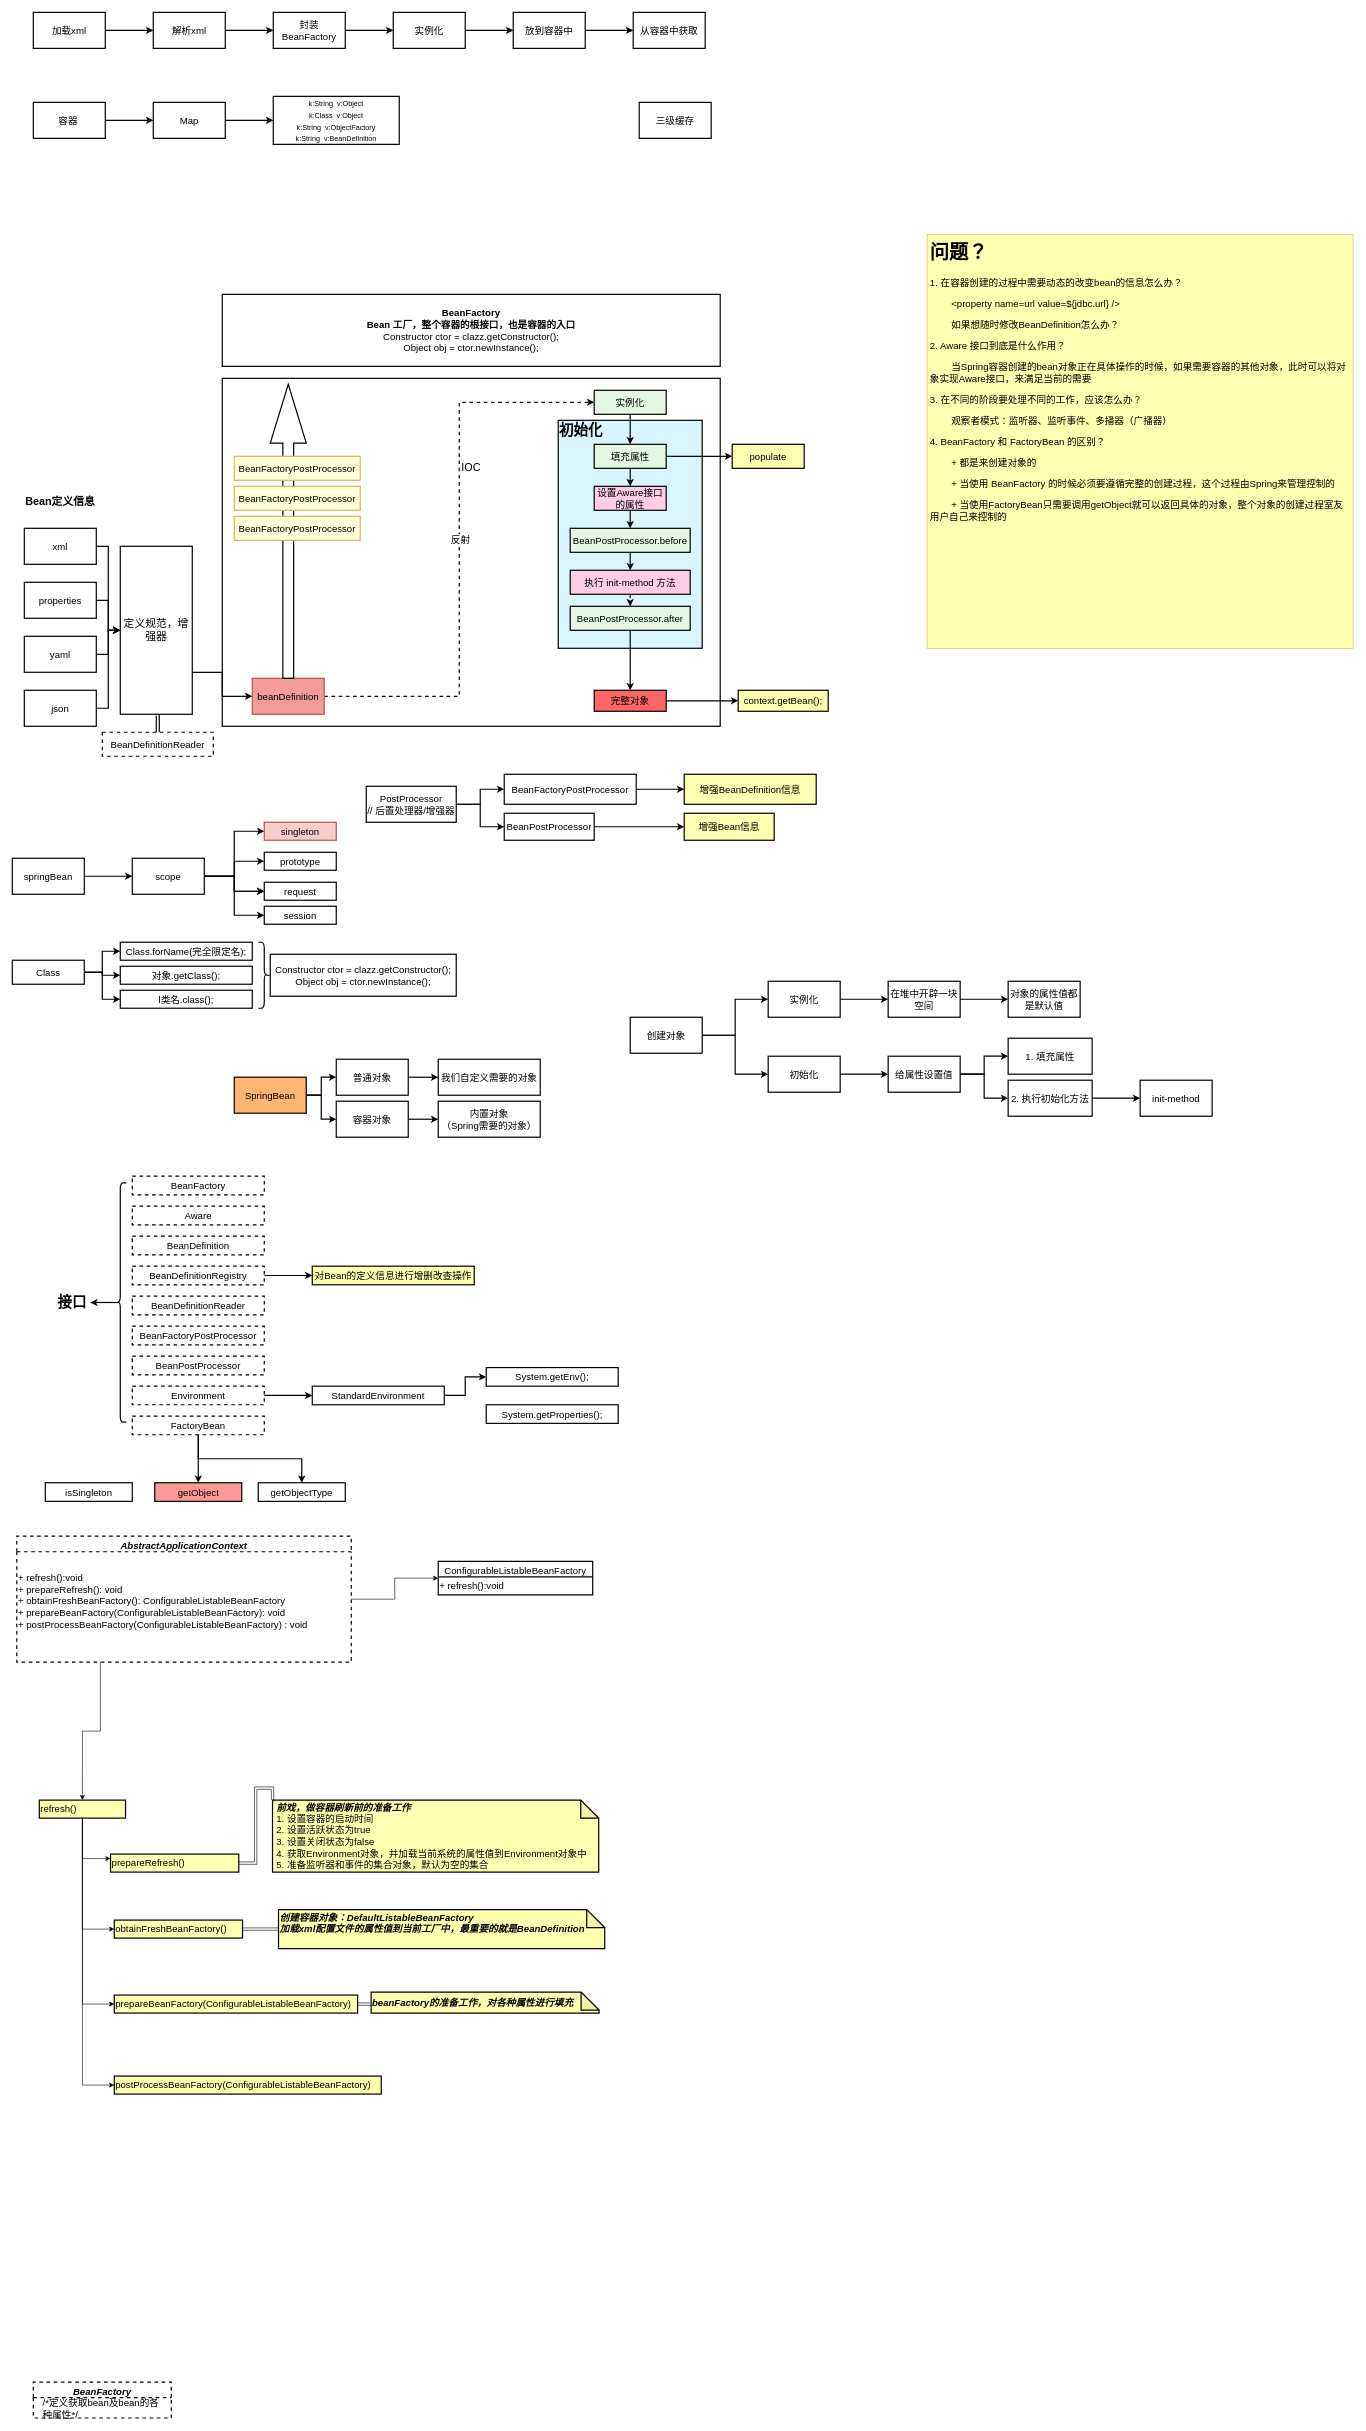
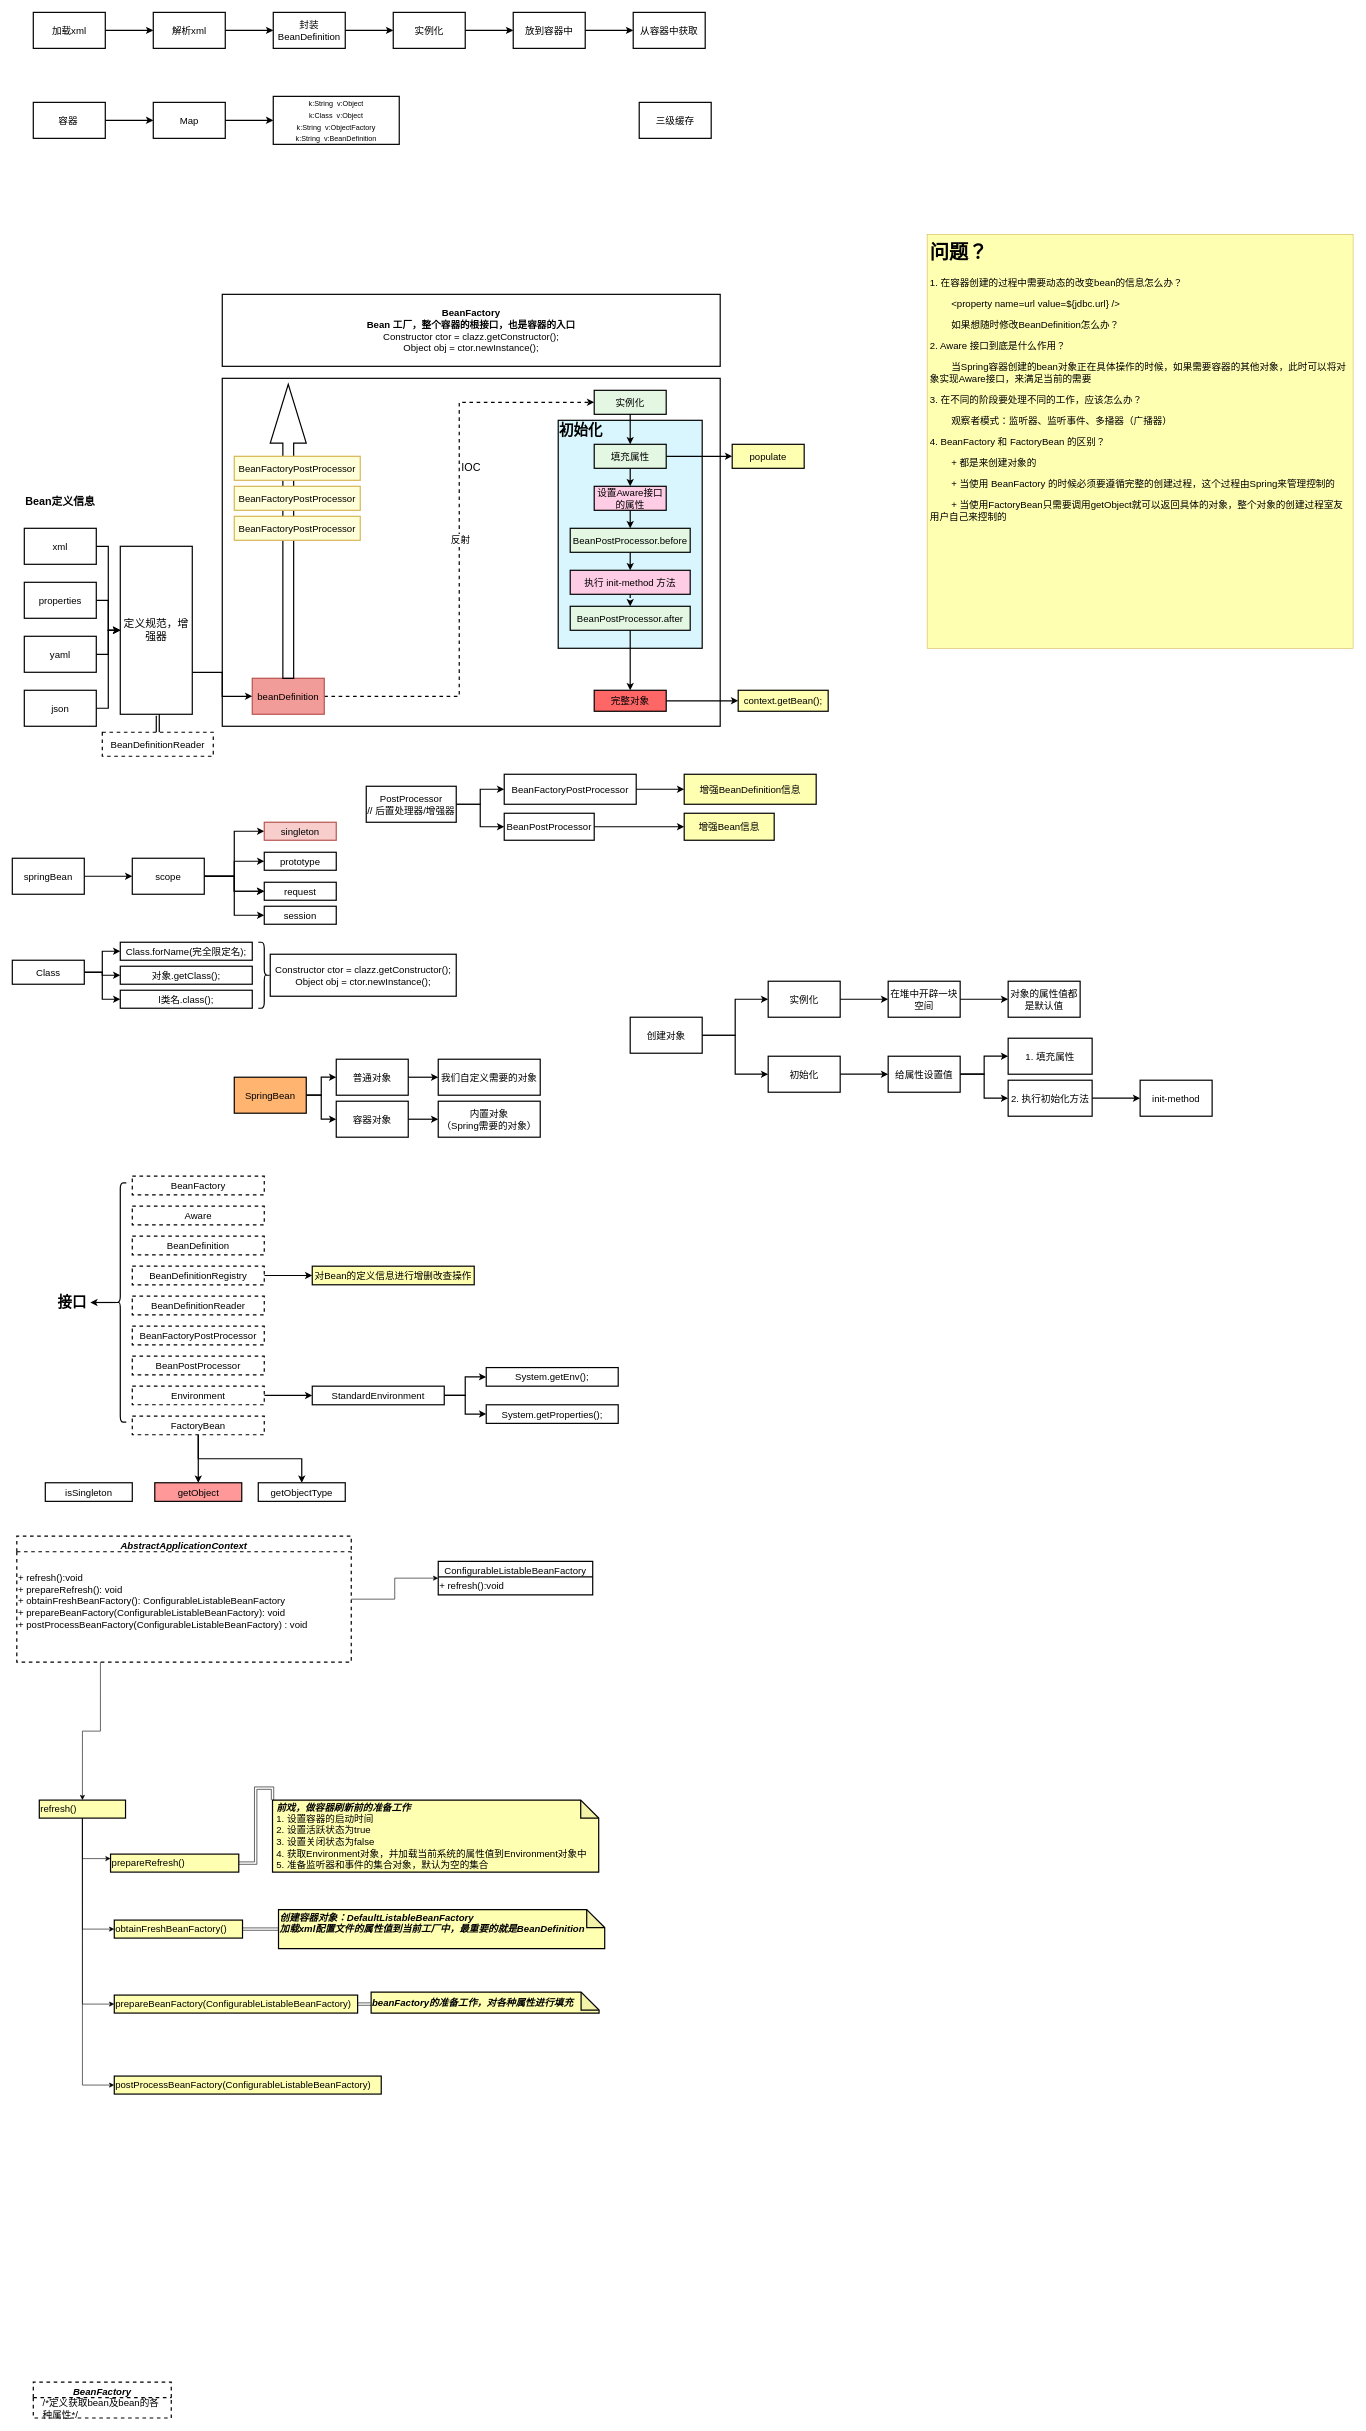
- <mxCell id="7" value="&lt;font style=&quot;font-size: 16px&quot;&gt;封装&lt;br&gt;BeanFactory&lt;/font&gt;" style="whiteSpace=wrap;html=1;rounded=0;strokeWidth=2;" parent="1" vertex="1"><mxGeometry x="455" y="20" width="120" height="60" as="geometry" /></mxCell>
+ <mxCell id="7" value="&lt;font style=&quot;font-size: 16px&quot;&gt;封装&lt;br&gt;BeanDefinition&lt;/font&gt;" style="whiteSpace=wrap;html=1;rounded=0;strokeWidth=2;" parent="1" vertex="1"><mxGeometry x="455" y="20" width="120" height="60" as="geometry" /></mxCell>
+ <mxCell id="125" value="" style="edgeStyle=orthogonalEdgeStyle;rounded=0;orthogonalLoop=1;jettySize=auto;html=1;fontFamily=Helvetica;fontSize=24;fontColor=default;strokeWidth=2;" parent="1" source="126" target="128" edge="1"><mxGeometry relative="1" as="geometry" /></mxCell>
